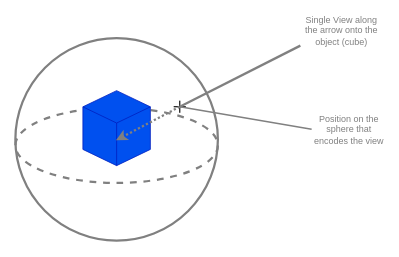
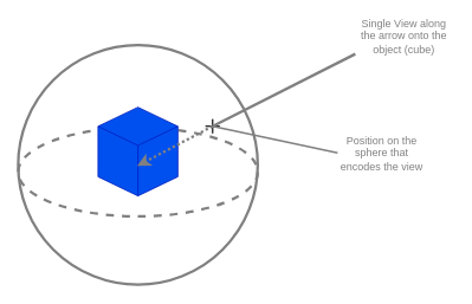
- <mxCell id="9" value="Position on the sphere that encodes the view" style="text;html=1;strokeColor=none;fillColor=none;align=center;verticalAlign=middle;whiteSpace=wrap;rounded=0;fontSize=12;fontColor=#808080;" parent="1" vertex="1"><mxGeometry x="415" y="143" width="100" height="57" as="geometry" /></mxCell>
+ <mxCell id="9" value="Position on the sphere that encodes the view" style="text;html=1;strokeColor=none;fillColor=none;align=center;verticalAlign=middle;whiteSpace=wrap;rounded=0;fontSize=12;fontColor=#808080;" parent="1" vertex="1"><mxGeometry x="380" y="143" width="100" height="57" as="geometry" /></mxCell>
